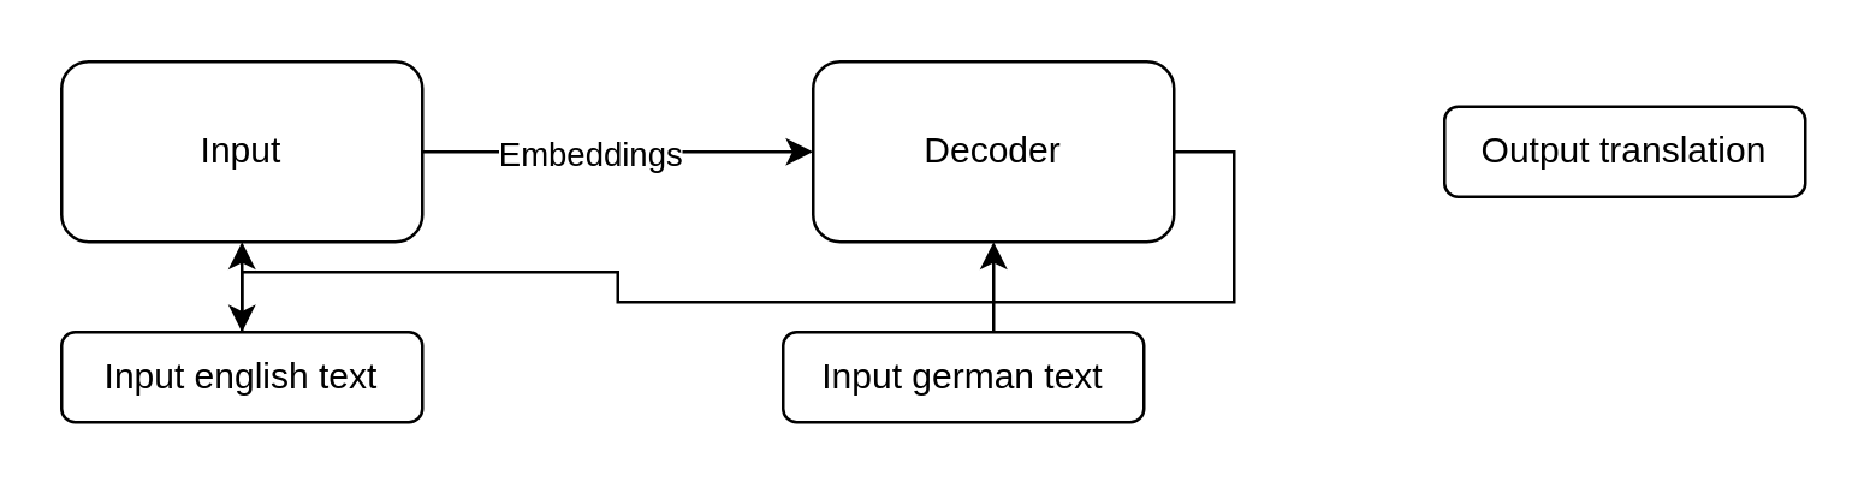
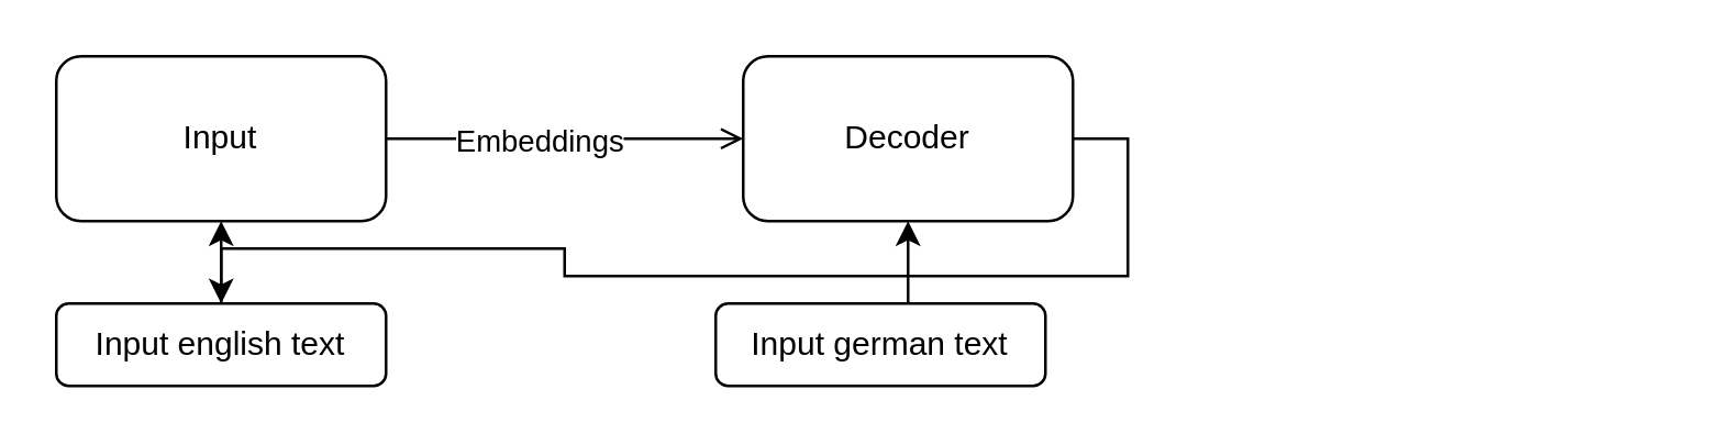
- <mxCell id="2" style="edgeStyle=orthogonalEdgeStyle;rounded=0;orthogonalLoop=1;jettySize=auto;html=1;exitX=1;exitY=0.5;exitDx=0;exitDy=0;entryX=0;entryY=0.5;entryDx=0;entryDy=0;" edge="1" parent="1" source="4" target="6"><mxGeometry relative="1" as="geometry" /></mxCell>
+ <mxCell id="2" style="edgeStyle=orthogonalEdgeStyle;rounded=0;orthogonalLoop=1;jettySize=auto;html=1;exitX=1;exitY=0.5;exitDx=0;exitDy=0;entryX=0;entryY=0.5;entryDx=0;entryDy=0;endArrow=open;" edge="1" parent="1" source="4" target="6"><mxGeometry relative="1" as="geometry" /></mxCell>
- <mxCell id="11" value="Output translation" style="rounded=1;whiteSpace=wrap;html=1;" vertex="1" parent="1"><mxGeometry x="480" y="35" width="120" height="30" as="geometry" /></mxCell>
